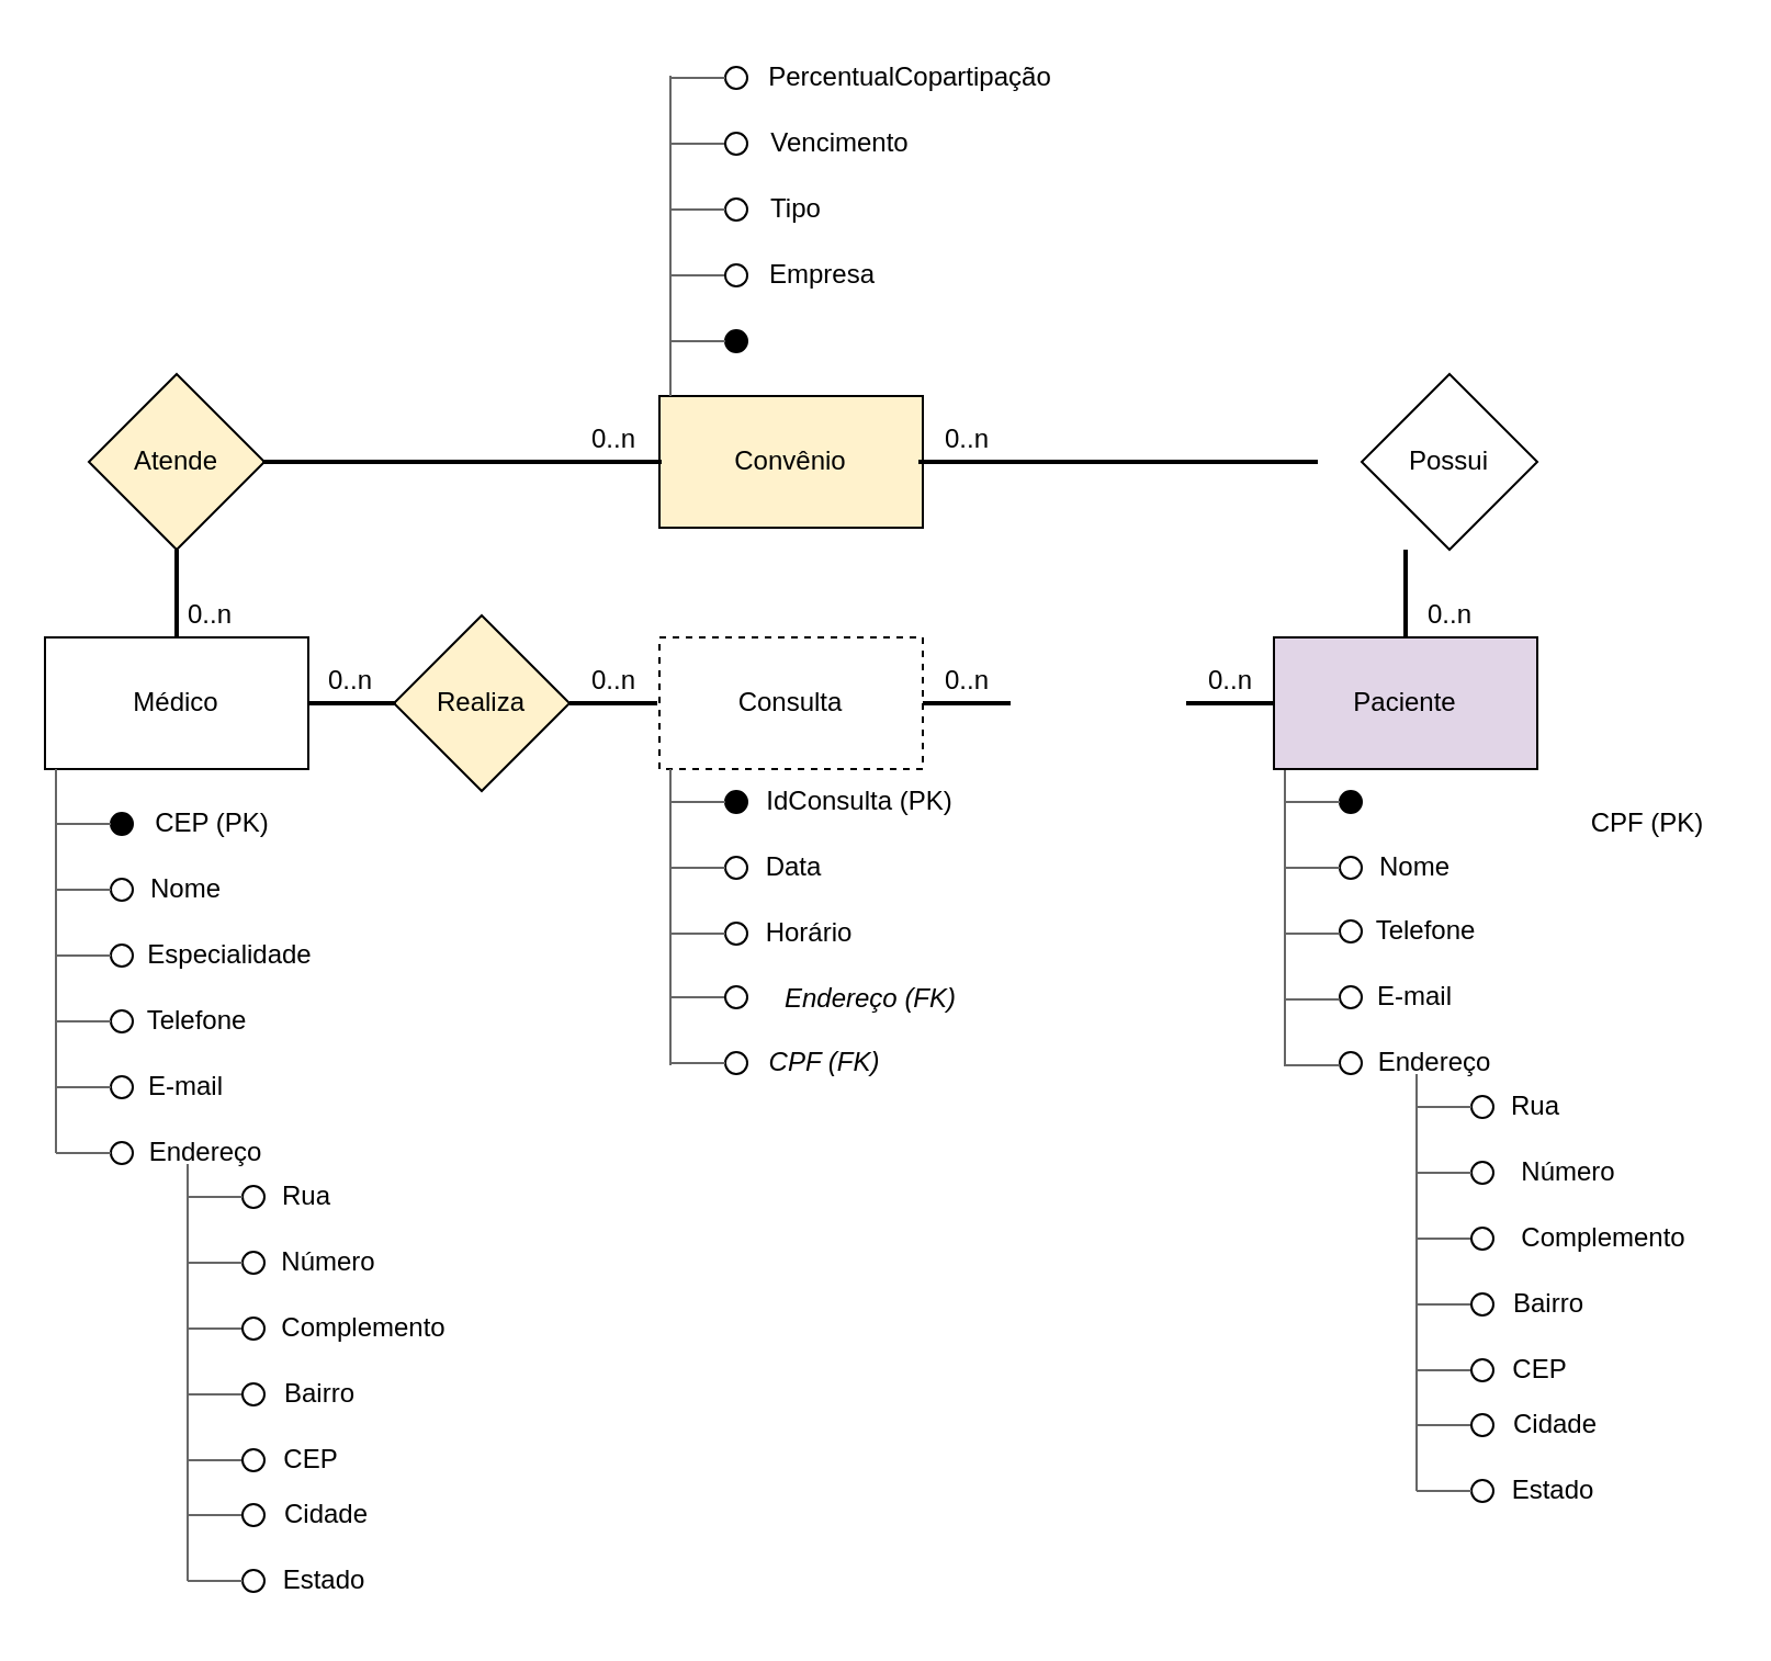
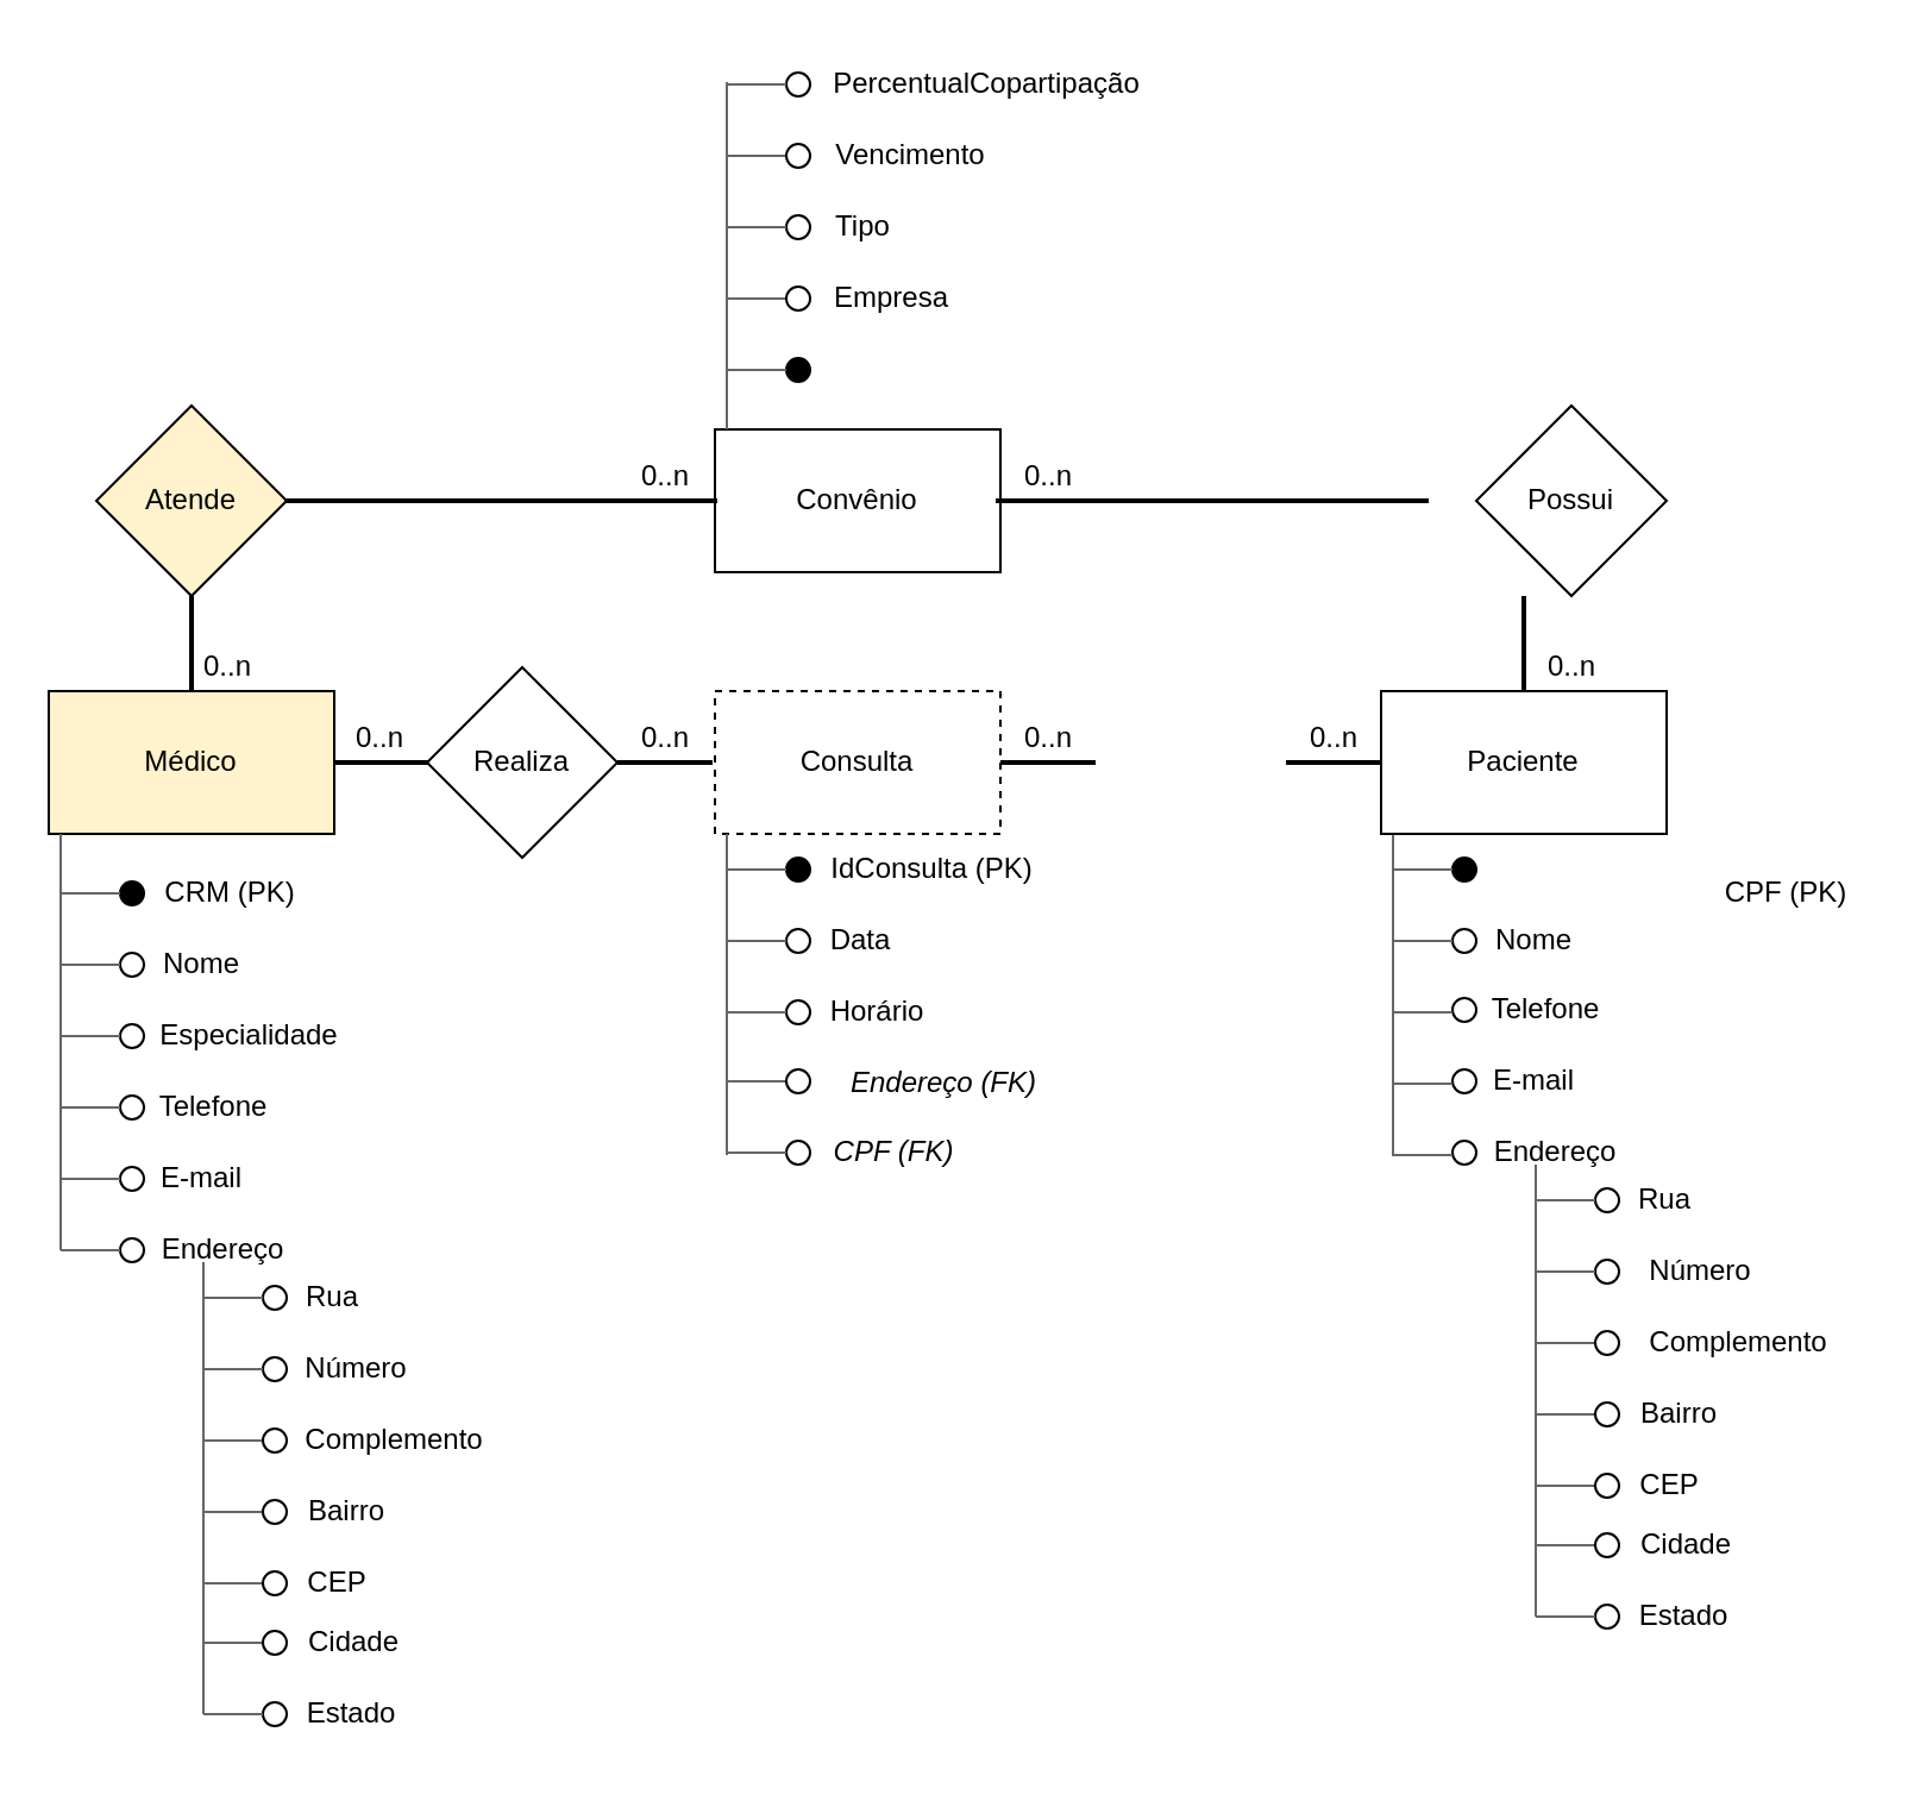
- <mxCell id="105" value="Convênio" style="rounded=0;whiteSpace=wrap;html=1;fillColor=#fff2cc;" vertex="1" parent="1"><mxGeometry x="300" y="180" width="120" height="60" as="geometry" /></mxCell>
+ <mxCell id="105" value="Convênio" style="rounded=0;whiteSpace=wrap;html=1;" vertex="1" parent="1"><mxGeometry x="300" y="180" width="120" height="60" as="geometry" /></mxCell>
- <mxCell id="2" value="Médico" style="rounded=0;whiteSpace=wrap;html=1;" vertex="1" parent="1"><mxGeometry x="20" y="290" width="120" height="60" as="geometry" /></mxCell>
+ <mxCell id="2" value="Médico" style="rounded=0;whiteSpace=wrap;html=1;fillColor=#fff2cc;" vertex="1" parent="1"><mxGeometry x="20" y="290" width="120" height="60" as="geometry" /></mxCell>
- <mxCell id="45" value="Realiza" style="rhombus;whiteSpace=wrap;html=1;fillColor=#fff2cc;" vertex="1" parent="1"><mxGeometry x="179" y="280" width="80" height="80" as="geometry" /></mxCell>
+ <mxCell id="45" value="Realiza" style="rhombus;whiteSpace=wrap;html=1;" vertex="1" parent="1"><mxGeometry x="179" y="280" width="80" height="80" as="geometry" /></mxCell>
- <mxCell id="59" value="Paciente" style="rounded=0;whiteSpace=wrap;html=1;fillColor=#e1d5e7;" vertex="1" parent="1"><mxGeometry x="580" y="290" width="120" height="60" as="geometry" /></mxCell>
+ <mxCell id="59" value="Paciente" style="rounded=0;whiteSpace=wrap;html=1;" vertex="1" parent="1"><mxGeometry x="580" y="290" width="120" height="60" as="geometry" /></mxCell>
- <mxCell id="5" value="CEP (PK)" style="text;html=1;align=center;verticalAlign=middle;resizable=0;points=[];autosize=1;strokeColor=none;fillColor=none;" vertex="1" parent="1"><mxGeometry x="55.5" y="360" width="80" height="30" as="geometry" /></mxCell>
+ <mxCell id="5" value="CRM (PK)" style="text;html=1;align=center;verticalAlign=middle;resizable=0;points=[];autosize=1;strokeColor=none;fillColor=none;" vertex="1" parent="1"><mxGeometry x="55.5" y="360" width="80" height="30" as="geometry" /></mxCell>
